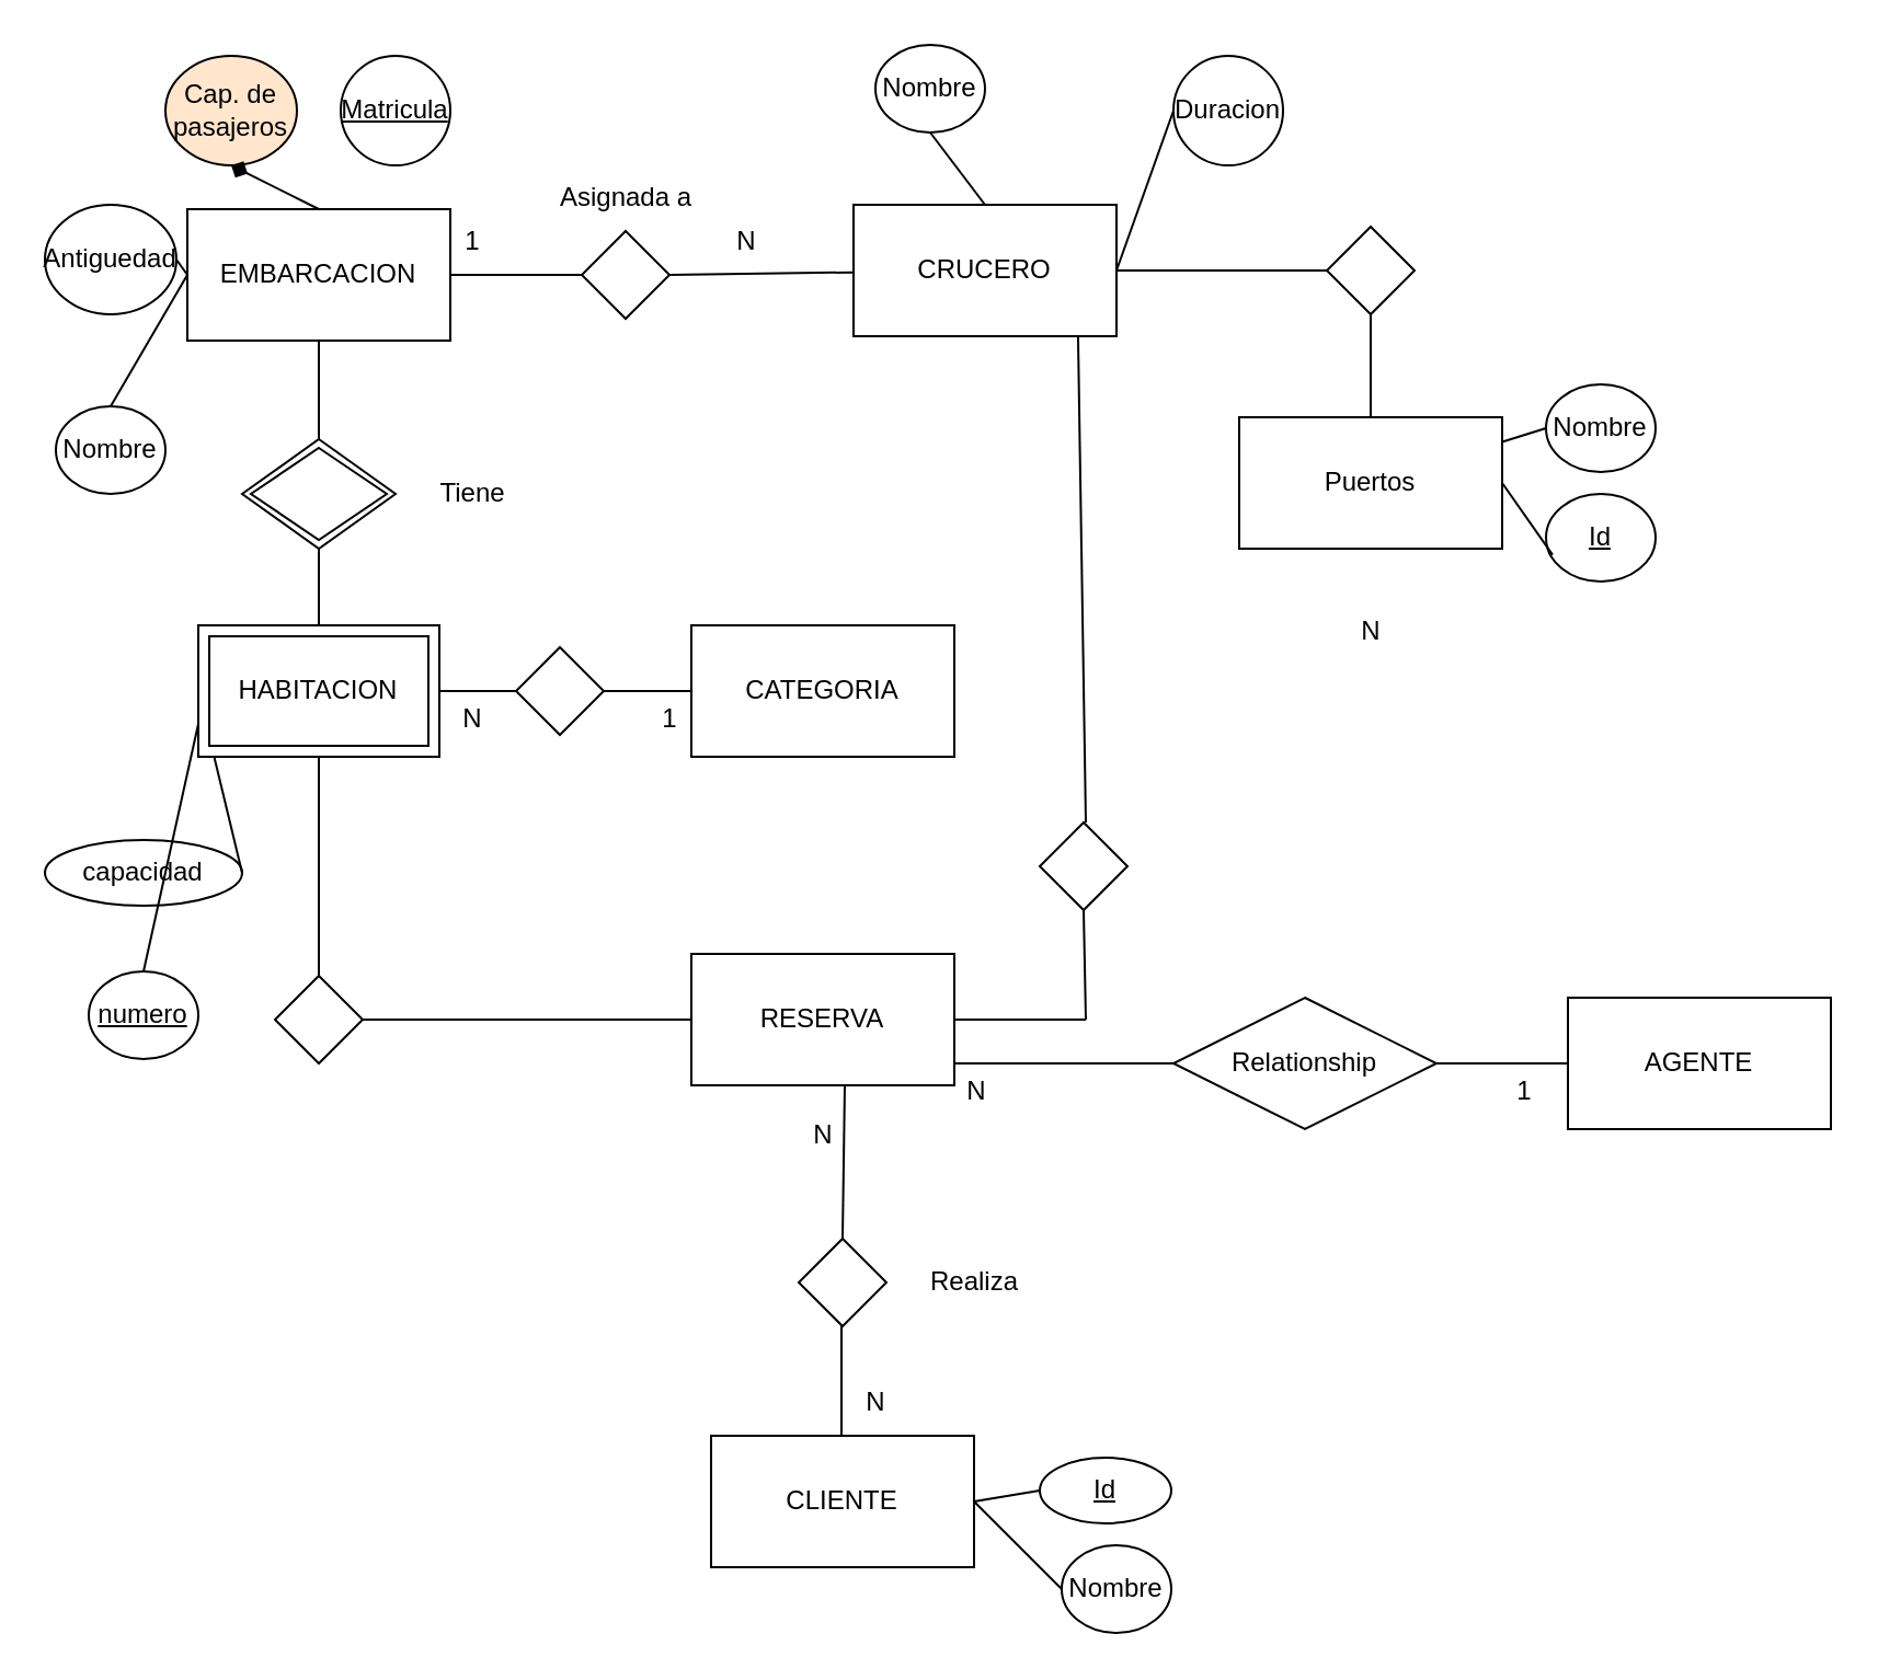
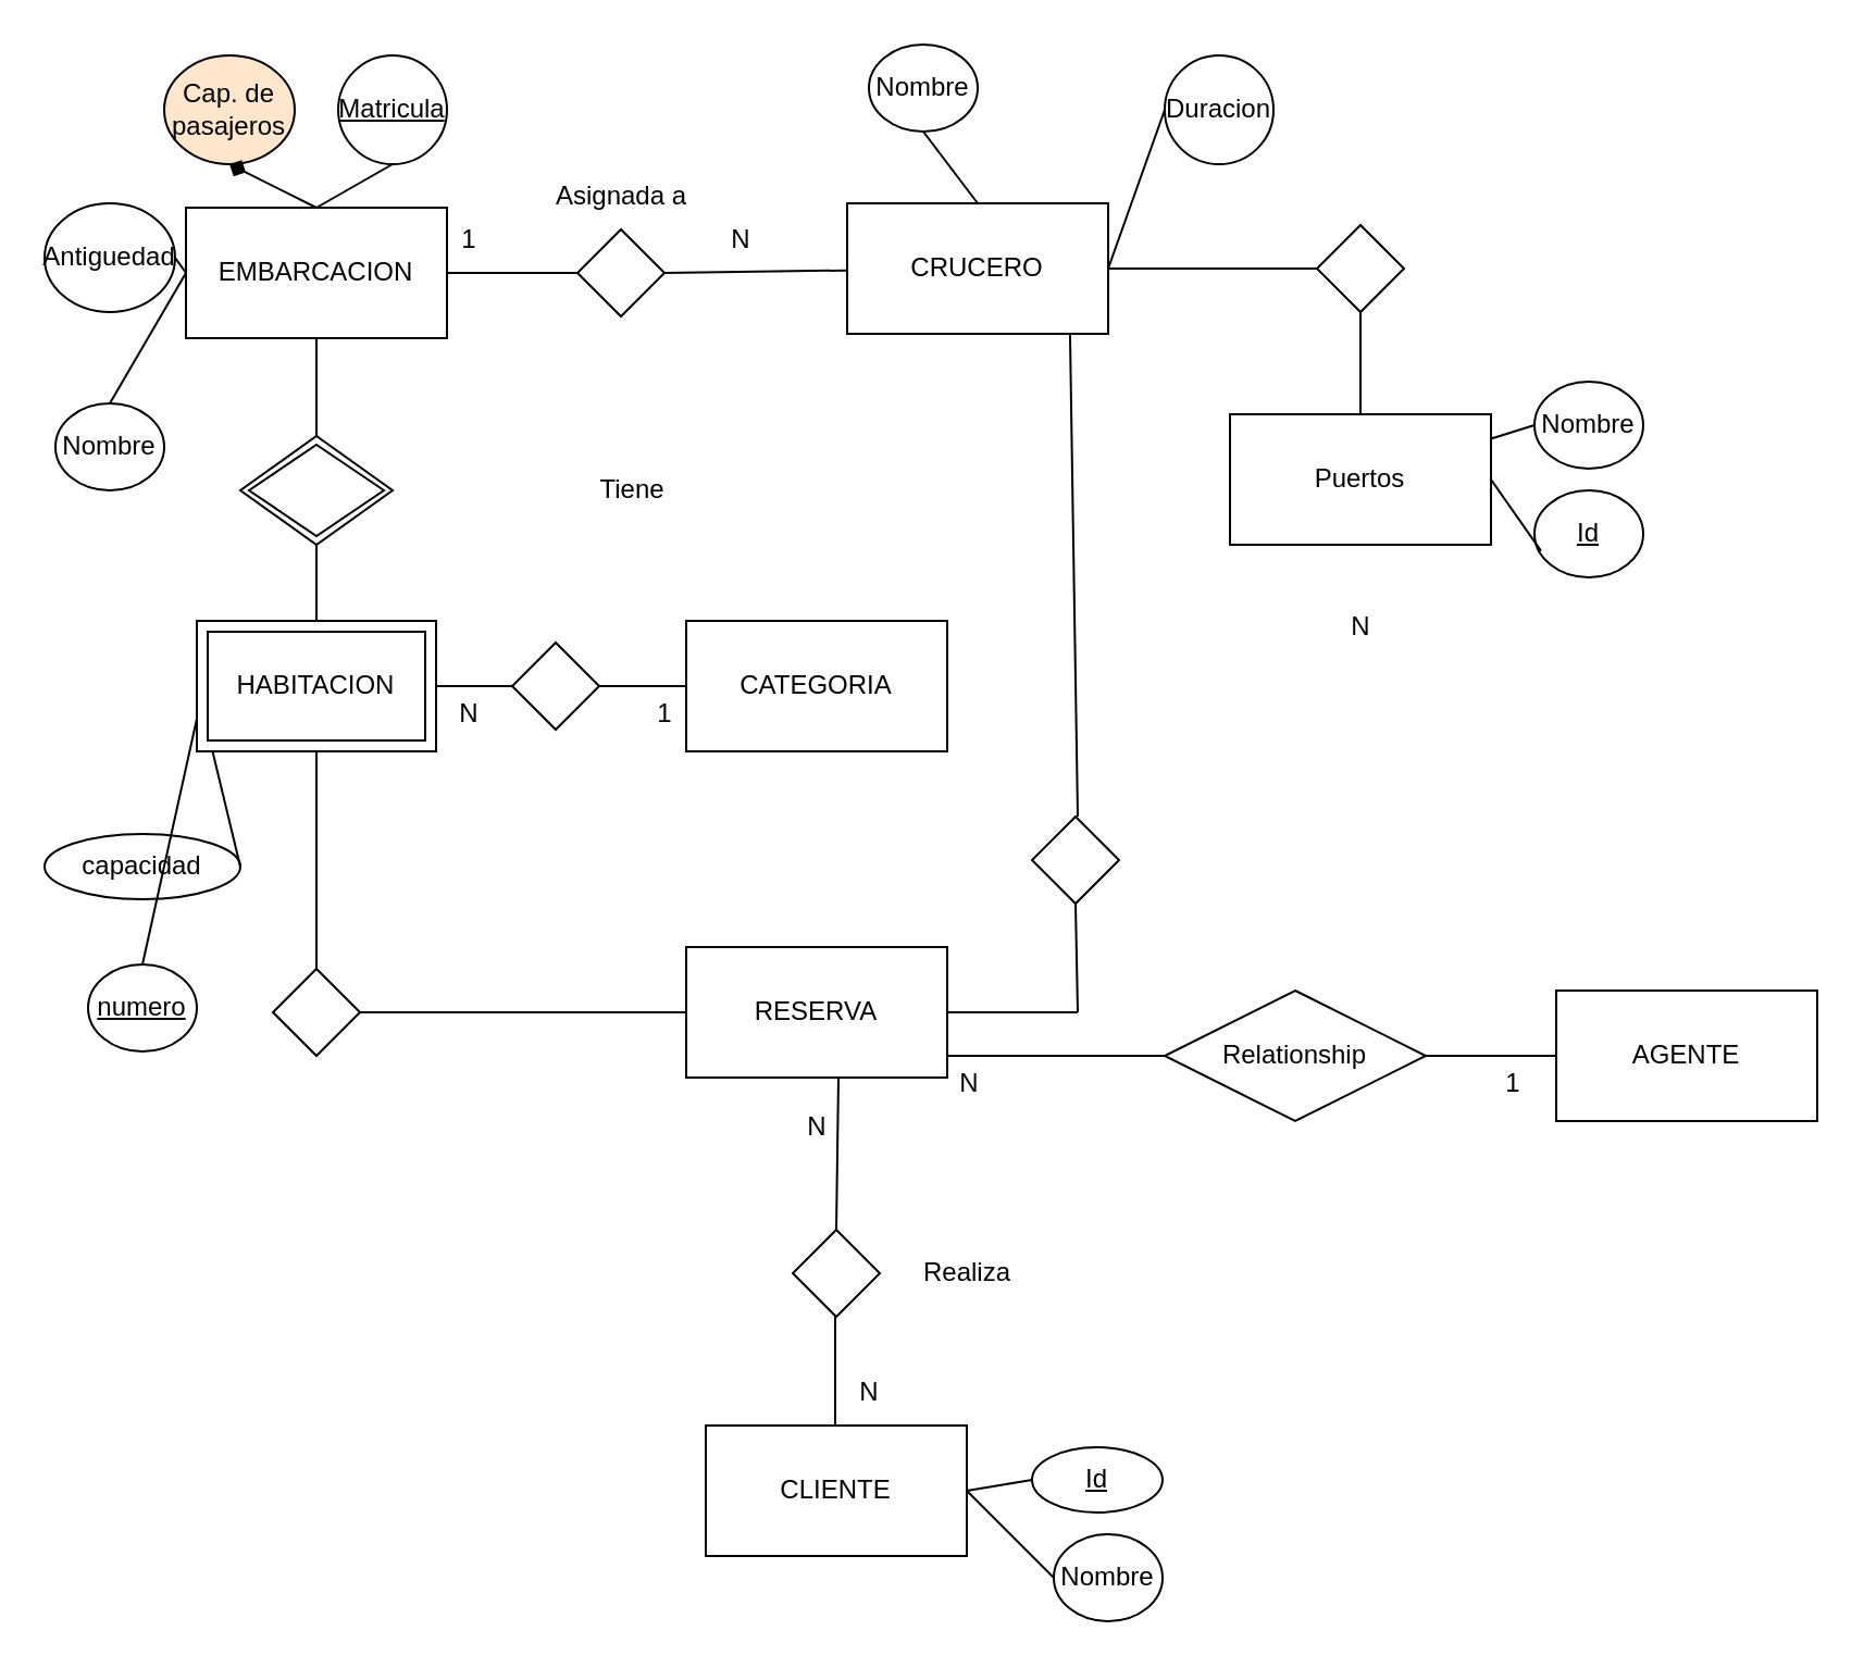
+ <mxCell id="15" value="" style="endArrow=none;html=1;rounded=0;exitX=0.5;exitY=0;exitDx=0;exitDy=0;entryX=0.5;entryY=1;entryDx=0;entryDy=0;" edge="1" parent="1" source="2" target="4"><mxGeometry width="50" height="50" relative="1" as="geometry"><mxPoint x="465" y="195" as="sourcePoint" /><mxPoint x="515" y="145" as="targetPoint" /></mxGeometry></mxCell>
- <mxCell id="55" value="Tiene" style="text;html=1;align=center;verticalAlign=middle;resizable=0;points=[];autosize=1;strokeColor=none;fillColor=none;" vertex="1" parent="1"><mxGeometry x="190" y="210" width="50" height="30" as="geometry" /></mxCell>
+ <mxCell id="55" value="Tiene" style="text;html=1;align=center;verticalAlign=middle;resizable=0;points=[];autosize=1;strokeColor=none;fillColor=none;" vertex="1" parent="1"><mxGeometry x="265" y="210" width="50" height="30" as="geometry" /></mxCell>
